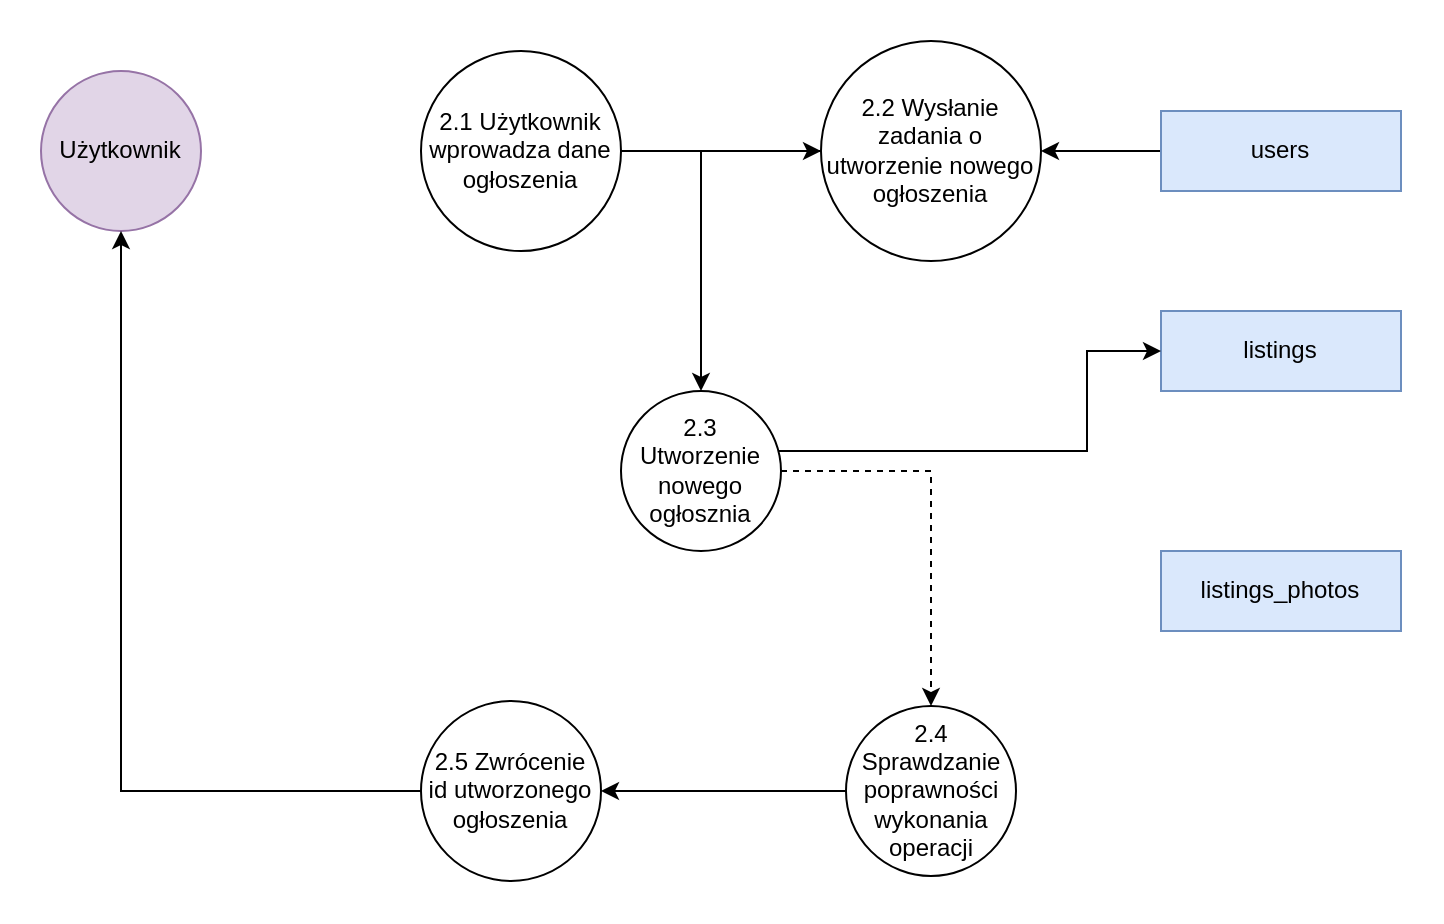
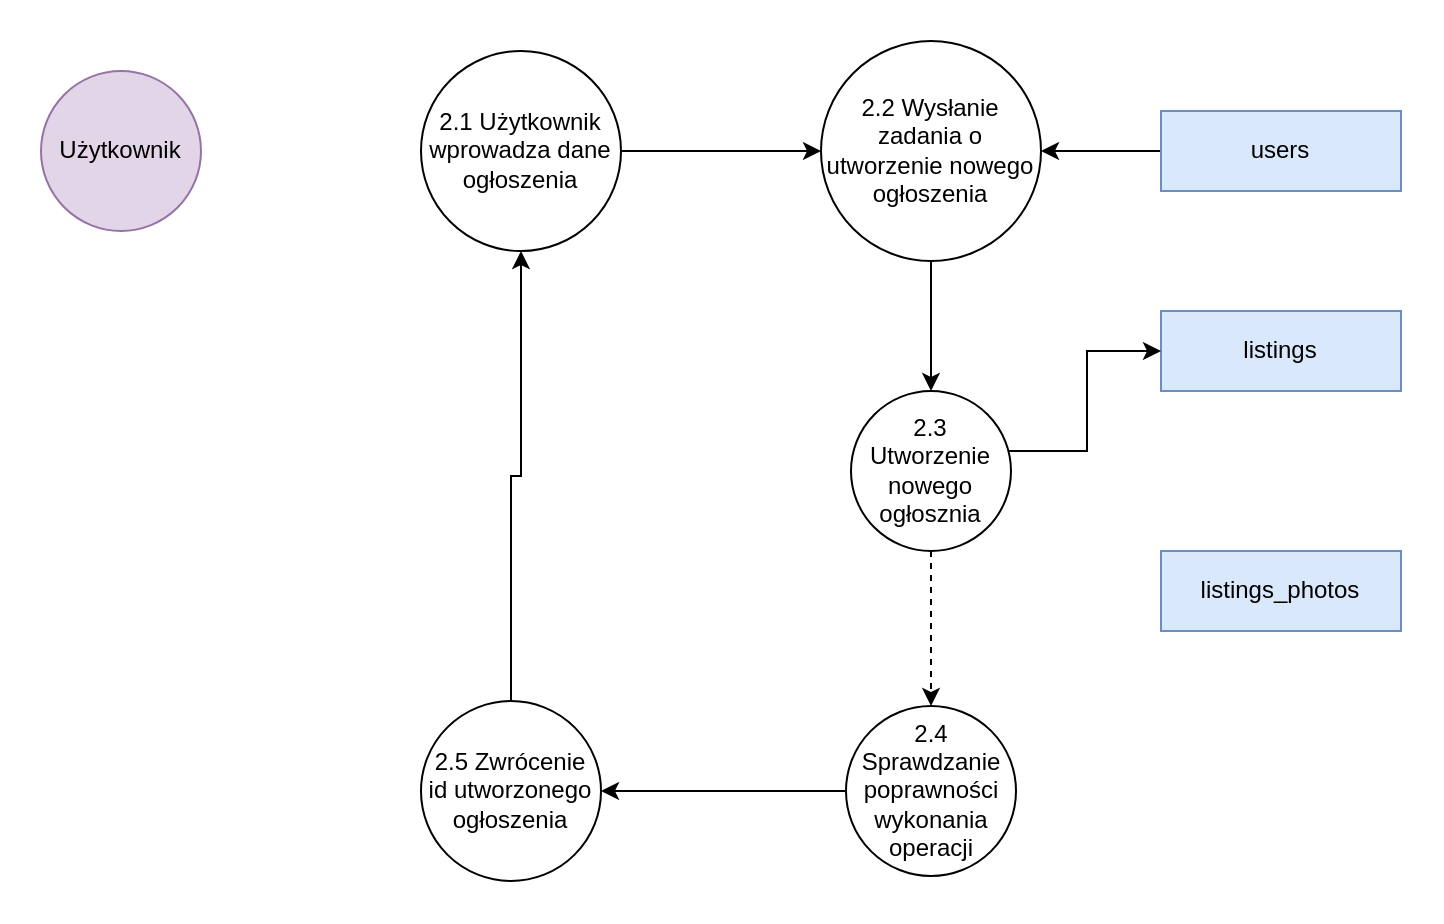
- <mxCell id="11" value="2.3 Utworzenie nowego ogłosznia" style="ellipse;whiteSpace=wrap;html=1;aspect=fixed;" vertex="1" parent="1"><mxGeometry x="310" y="195" width="80" height="80" as="geometry" /></mxCell>
+ <mxCell id="11" value="2.3 Utworzenie nowego ogłosznia" style="ellipse;whiteSpace=wrap;html=1;aspect=fixed;" vertex="1" parent="1"><mxGeometry x="425" y="195" width="80" height="80" as="geometry" /></mxCell>
- <mxCell id="5" style="edgeStyle=orthogonalEdgeStyle;rounded=0;orthogonalLoop=1;jettySize=auto;html=1;entryX=0.5;entryY=1;entryDx=0;entryDy=0;" edge="1" parent="1" source="6" target="2"><mxGeometry relative="1" as="geometry" /></mxCell>
+ <mxCell id="5" style="edgeStyle=orthogonalEdgeStyle;rounded=0;orthogonalLoop=1;jettySize=auto;html=1;" edge="1" parent="1" source="6" target="15"><mxGeometry relative="1" as="geometry" /></mxCell>
